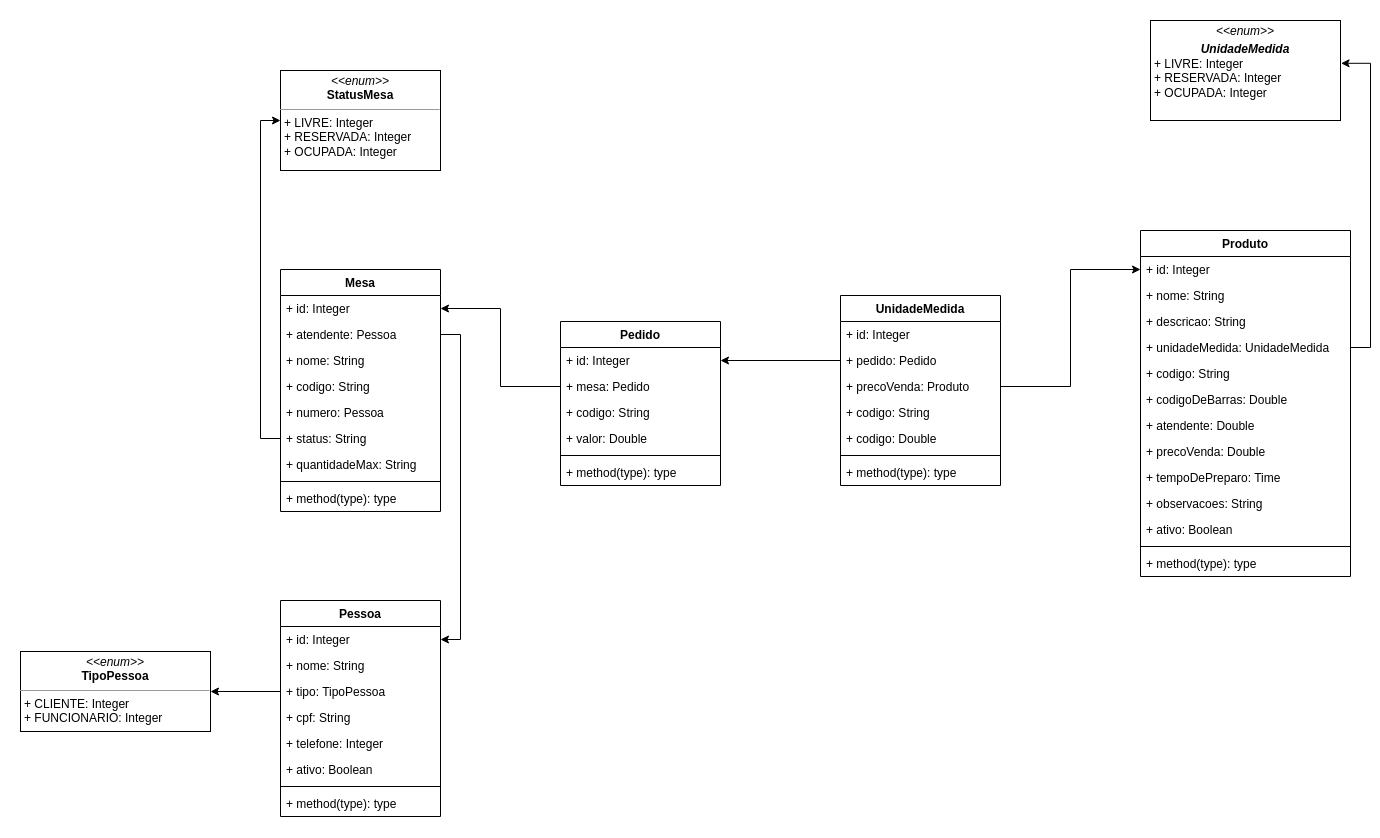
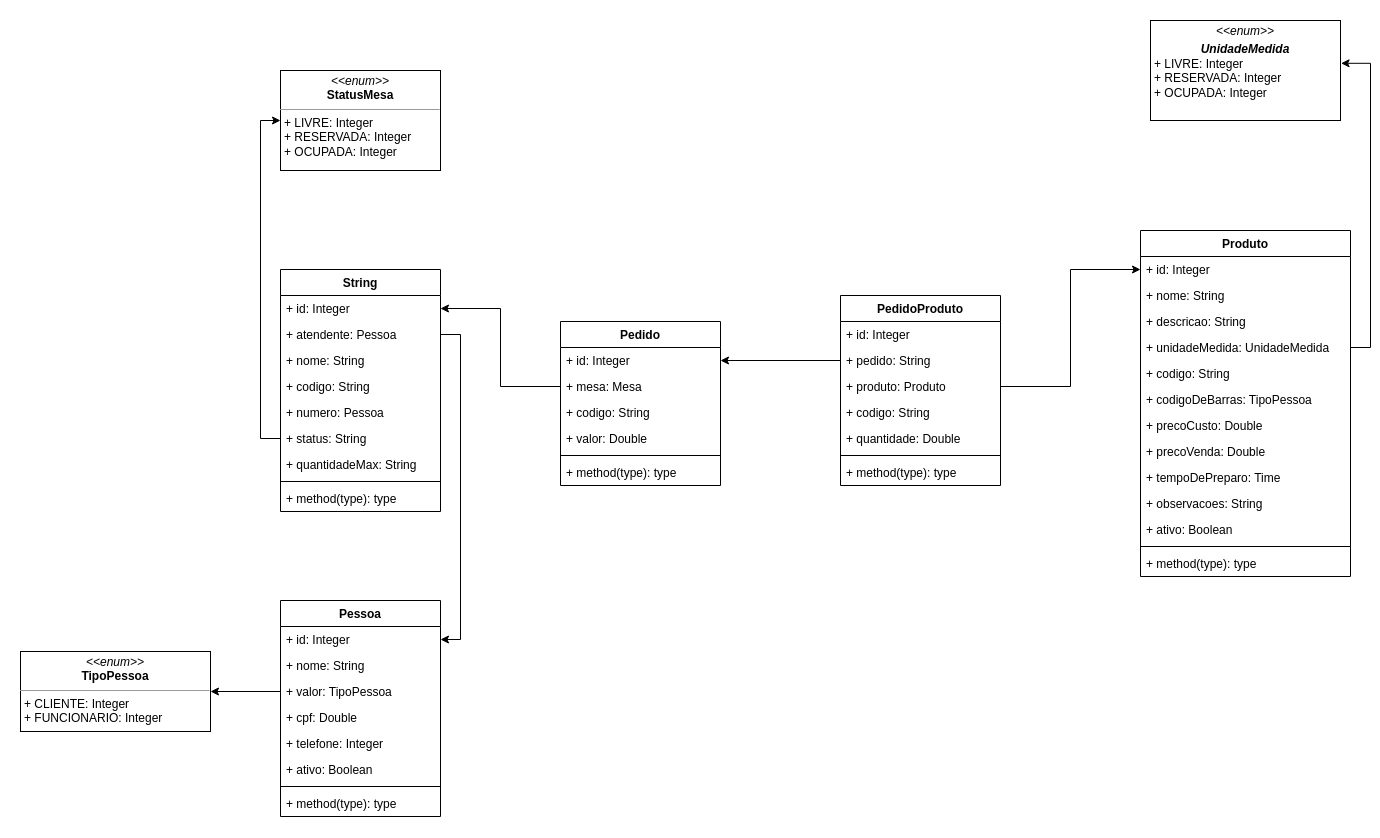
- <mxCell id="2" value="Mesa" style="swimlane;fontStyle=1;align=center;verticalAlign=top;childLayout=stackLayout;horizontal=1;startSize=26;horizontalStack=0;resizeParent=1;resizeParentMax=0;resizeLast=0;collapsible=1;marginBottom=0;" vertex="1" parent="1"><mxGeometry x="280" y="269" width="160" height="242" as="geometry" /></mxCell>
+ <mxCell id="2" value="String" style="swimlane;fontStyle=1;align=center;verticalAlign=top;childLayout=stackLayout;horizontal=1;startSize=26;horizontalStack=0;resizeParent=1;resizeParentMax=0;resizeLast=0;collapsible=1;marginBottom=0;" vertex="1" parent="1"><mxGeometry x="280" y="269" width="160" height="242" as="geometry" /></mxCell>
- <mxCell id="43" value="UnidadeMedida" style="swimlane;fontStyle=1;align=center;verticalAlign=top;childLayout=stackLayout;horizontal=1;startSize=26;horizontalStack=0;resizeParent=1;resizeParentMax=0;resizeLast=0;collapsible=1;marginBottom=0;" vertex="1" parent="1"><mxGeometry x="840" y="295" width="160" height="190" as="geometry" /></mxCell>
+ <mxCell id="43" value="PedidoProduto" style="swimlane;fontStyle=1;align=center;verticalAlign=top;childLayout=stackLayout;horizontal=1;startSize=26;horizontalStack=0;resizeParent=1;resizeParentMax=0;resizeLast=0;collapsible=1;marginBottom=0;" vertex="1" parent="1"><mxGeometry x="840" y="295" width="160" height="190" as="geometry" /></mxCell>
- <mxCell id="45" value="+ pedido: Pedido" style="text;strokeColor=none;fillColor=none;align=left;verticalAlign=top;spacingLeft=4;spacingRight=4;overflow=hidden;rotatable=0;points=[[0,0.5],[1,0.5]];portConstraint=eastwest;" vertex="1" parent="43"><mxGeometry y="52" width="160" height="26" as="geometry" /></mxCell>
+ <mxCell id="45" value="+ pedido: String" style="text;strokeColor=none;fillColor=none;align=left;verticalAlign=top;spacingLeft=4;spacingRight=4;overflow=hidden;rotatable=0;points=[[0,0.5],[1,0.5]];portConstraint=eastwest;" vertex="1" parent="43"><mxGeometry y="52" width="160" height="26" as="geometry" /></mxCell>
- <mxCell id="38" value="+ mesa: Pedido" style="text;strokeColor=none;fillColor=none;align=left;verticalAlign=top;spacingLeft=4;spacingRight=4;overflow=hidden;rotatable=0;points=[[0,0.5],[1,0.5]];portConstraint=eastwest;" vertex="1" parent="36"><mxGeometry y="52" width="160" height="26" as="geometry" /></mxCell>
+ <mxCell id="38" value="+ mesa: Mesa" style="text;strokeColor=none;fillColor=none;align=left;verticalAlign=top;spacingLeft=4;spacingRight=4;overflow=hidden;rotatable=0;points=[[0,0.5],[1,0.5]];portConstraint=eastwest;" vertex="1" parent="36"><mxGeometry y="52" width="160" height="26" as="geometry" /></mxCell>
- <mxCell id="46" value="+ precoVenda: Produto" style="text;strokeColor=none;fillColor=none;align=left;verticalAlign=top;spacingLeft=4;spacingRight=4;overflow=hidden;rotatable=0;points=[[0,0.5],[1,0.5]];portConstraint=eastwest;" vertex="1" parent="43"><mxGeometry y="78" width="160" height="26" as="geometry" /></mxCell>
+ <mxCell id="46" value="+ produto: Produto" style="text;strokeColor=none;fillColor=none;align=left;verticalAlign=top;spacingLeft=4;spacingRight=4;overflow=hidden;rotatable=0;points=[[0,0.5],[1,0.5]];portConstraint=eastwest;" vertex="1" parent="43"><mxGeometry y="78" width="160" height="26" as="geometry" /></mxCell>
- <mxCell id="28" value="+ codigoDeBarras: Double" style="text;strokeColor=none;fillColor=none;align=left;verticalAlign=top;spacingLeft=4;spacingRight=4;overflow=hidden;rotatable=0;points=[[0,0.5],[1,0.5]];portConstraint=eastwest;" vertex="1" parent="22"><mxGeometry y="156" width="210" height="26" as="geometry" /></mxCell>
+ <mxCell id="28" value="+ codigoDeBarras: TipoPessoa" style="text;strokeColor=none;fillColor=none;align=left;verticalAlign=top;spacingLeft=4;spacingRight=4;overflow=hidden;rotatable=0;points=[[0,0.5],[1,0.5]];portConstraint=eastwest;" vertex="1" parent="22"><mxGeometry y="156" width="210" height="26" as="geometry" /></mxCell>
- <mxCell id="29" value="+ atendente: Double" style="text;strokeColor=none;fillColor=none;align=left;verticalAlign=top;spacingLeft=4;spacingRight=4;overflow=hidden;rotatable=0;points=[[0,0.5],[1,0.5]];portConstraint=eastwest;" vertex="1" parent="22"><mxGeometry y="182" width="210" height="26" as="geometry" /></mxCell>
+ <mxCell id="29" value="+ precoCusto: Double" style="text;strokeColor=none;fillColor=none;align=left;verticalAlign=top;spacingLeft=4;spacingRight=4;overflow=hidden;rotatable=0;points=[[0,0.5],[1,0.5]];portConstraint=eastwest;" vertex="1" parent="22"><mxGeometry y="182" width="210" height="26" as="geometry" /></mxCell>
- <mxCell id="48" value="+ codigo: Double" style="text;strokeColor=none;fillColor=none;align=left;verticalAlign=top;spacingLeft=4;spacingRight=4;overflow=hidden;rotatable=0;points=[[0,0.5],[1,0.5]];portConstraint=eastwest;" vertex="1" parent="43"><mxGeometry y="130" width="160" height="26" as="geometry" /></mxCell>
+ <mxCell id="48" value="+ quantidade: Double" style="text;strokeColor=none;fillColor=none;align=left;verticalAlign=top;spacingLeft=4;spacingRight=4;overflow=hidden;rotatable=0;points=[[0,0.5],[1,0.5]];portConstraint=eastwest;" vertex="1" parent="43"><mxGeometry y="130" width="160" height="26" as="geometry" /></mxCell>
- <mxCell id="16" value="+ tipo: TipoPessoa" style="text;strokeColor=none;fillColor=none;align=left;verticalAlign=top;spacingLeft=4;spacingRight=4;overflow=hidden;rotatable=0;points=[[0,0.5],[1,0.5]];portConstraint=eastwest;" vertex="1" parent="13"><mxGeometry y="78" width="160" height="26" as="geometry" /></mxCell>
+ <mxCell id="16" value="+ valor: TipoPessoa" style="text;strokeColor=none;fillColor=none;align=left;verticalAlign=top;spacingLeft=4;spacingRight=4;overflow=hidden;rotatable=0;points=[[0,0.5],[1,0.5]];portConstraint=eastwest;" vertex="1" parent="13"><mxGeometry y="78" width="160" height="26" as="geometry" /></mxCell>
- <mxCell id="17" value="+ cpf: String" style="text;strokeColor=none;fillColor=none;align=left;verticalAlign=top;spacingLeft=4;spacingRight=4;overflow=hidden;rotatable=0;points=[[0,0.5],[1,0.5]];portConstraint=eastwest;" vertex="1" parent="13"><mxGeometry y="104" width="160" height="26" as="geometry" /></mxCell>
+ <mxCell id="17" value="+ cpf: Double" style="text;strokeColor=none;fillColor=none;align=left;verticalAlign=top;spacingLeft=4;spacingRight=4;overflow=hidden;rotatable=0;points=[[0,0.5],[1,0.5]];portConstraint=eastwest;" vertex="1" parent="13"><mxGeometry y="104" width="160" height="26" as="geometry" /></mxCell>
